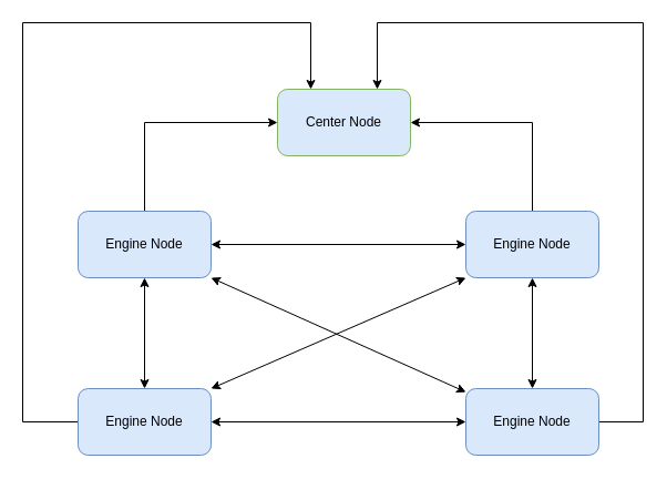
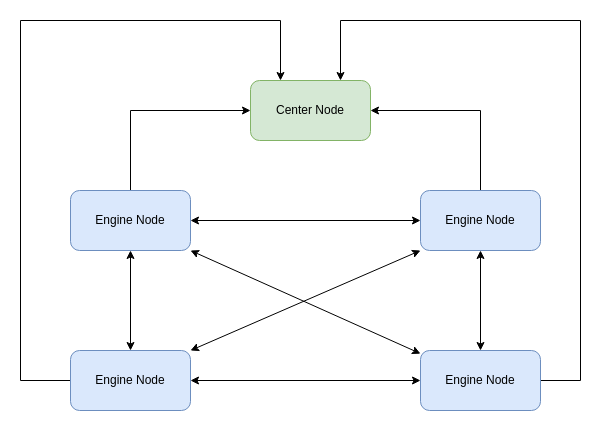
- <mxCell id="2" value="Center Node" style="rounded=1;whiteSpace=wrap;html=1;fillColor=#dae8fc;strokeColor=#82b366;" vertex="1" parent="1"><mxGeometry x="250" y="80" width="120" height="60" as="geometry" /></mxCell>
+ <mxCell id="2" value="Center Node" style="rounded=1;whiteSpace=wrap;html=1;fillColor=#d5e8d4;strokeColor=#82b366;" vertex="1" parent="1"><mxGeometry x="250" y="80" width="120" height="60" as="geometry" /></mxCell>
